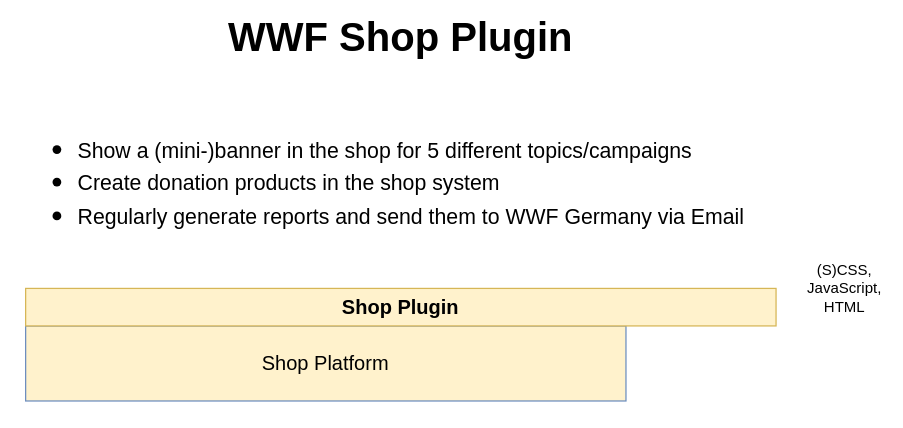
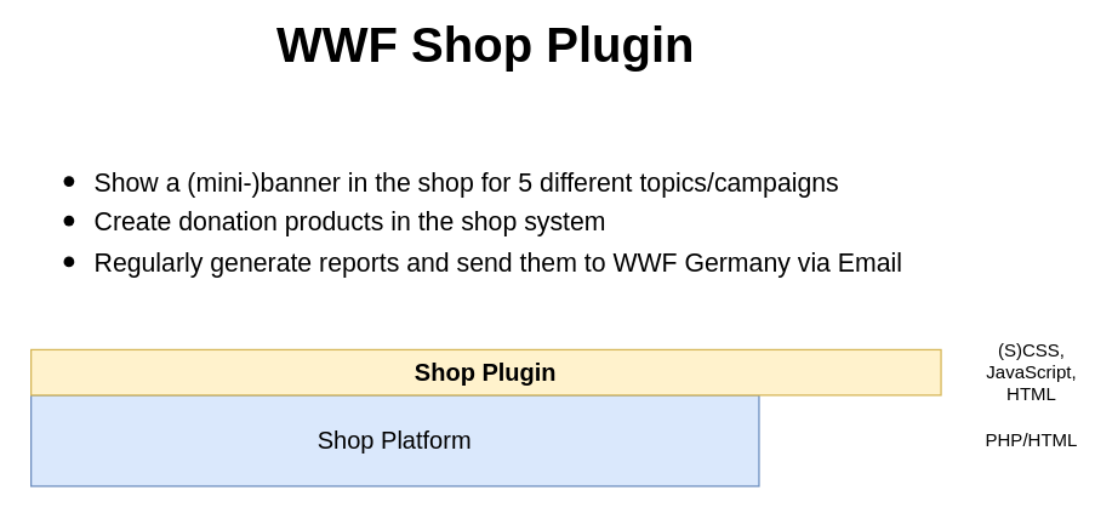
- <mxCell id="7" value="&lt;font style=&quot;font-size: 12px&quot;&gt;(S)CSS, JavaScript, HTML&lt;/font&gt;" style="text;html=1;strokeColor=none;fillColor=none;align=center;verticalAlign=middle;whiteSpace=wrap;rounded=0;fontSize=12;" vertex="1" parent="1"><mxGeometry x="655" y="220" width="40" height="20" as="geometry" /></mxCell>
+ <mxCell id="7" value="&lt;font style=&quot;font-size: 12px&quot;&gt;(S)CSS, JavaScript, HTML&lt;/font&gt;" style="text;html=1;strokeColor=none;fillColor=none;align=center;verticalAlign=middle;whiteSpace=wrap;rounded=0;fontSize=12;" vertex="1" parent="1"><mxGeometry x="660" y="235" width="40" height="20" as="geometry" /></mxCell>
- <mxCell id="3" value="Shop Platform" style="rounded=0;whiteSpace=wrap;html=1;fontSize=16;fillColor=#fff2cc;strokeColor=#6c8ebf;" vertex="1" parent="1"><mxGeometry x="20" y="260" width="480" height="60" as="geometry" /></mxCell>
+ <mxCell id="3" value="Shop Platform" style="rounded=0;whiteSpace=wrap;html=1;fontSize=16;fillColor=#dae8fc;strokeColor=#6c8ebf;" vertex="1" parent="1"><mxGeometry x="20" y="260" width="480" height="60" as="geometry" /></mxCell>
+ <mxCell id="6" value="&lt;font style=&quot;font-size: 12px;&quot;&gt;PHP/HTML&lt;/font&gt;" style="text;html=1;strokeColor=none;fillColor=none;align=center;verticalAlign=middle;whiteSpace=wrap;rounded=0;fontSize=12;" vertex="1" parent="1"><mxGeometry x="660" y="280" width="40" height="20" as="geometry" /></mxCell>
